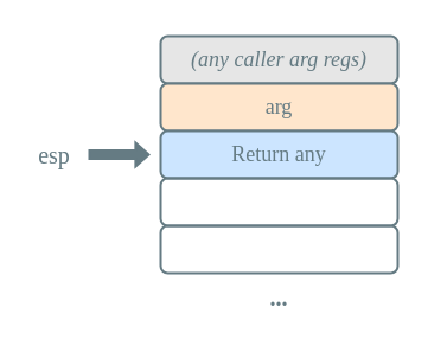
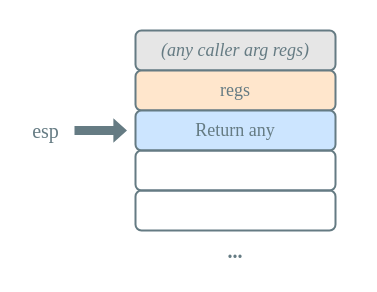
- <mxCell id="4" value="arg" style="rounded=1;whiteSpace=wrap;html=1;fillColor=#FFE6CC;strokeColor=#657B83;strokeWidth=2;fontFamily=Ubuntu;fontSize=18;fontColor=#657B83;" parent="1" vertex="1"><mxGeometry x="135" y="70" width="200" height="40" as="geometry" /></mxCell>
+ <mxCell id="4" value="regs" style="rounded=1;whiteSpace=wrap;html=1;fillColor=#FFE6CC;strokeColor=#657B83;strokeWidth=2;fontFamily=Ubuntu;fontSize=18;fontColor=#657B83;" parent="1" vertex="1"><mxGeometry x="135" y="70" width="200" height="40" as="geometry" /></mxCell>
